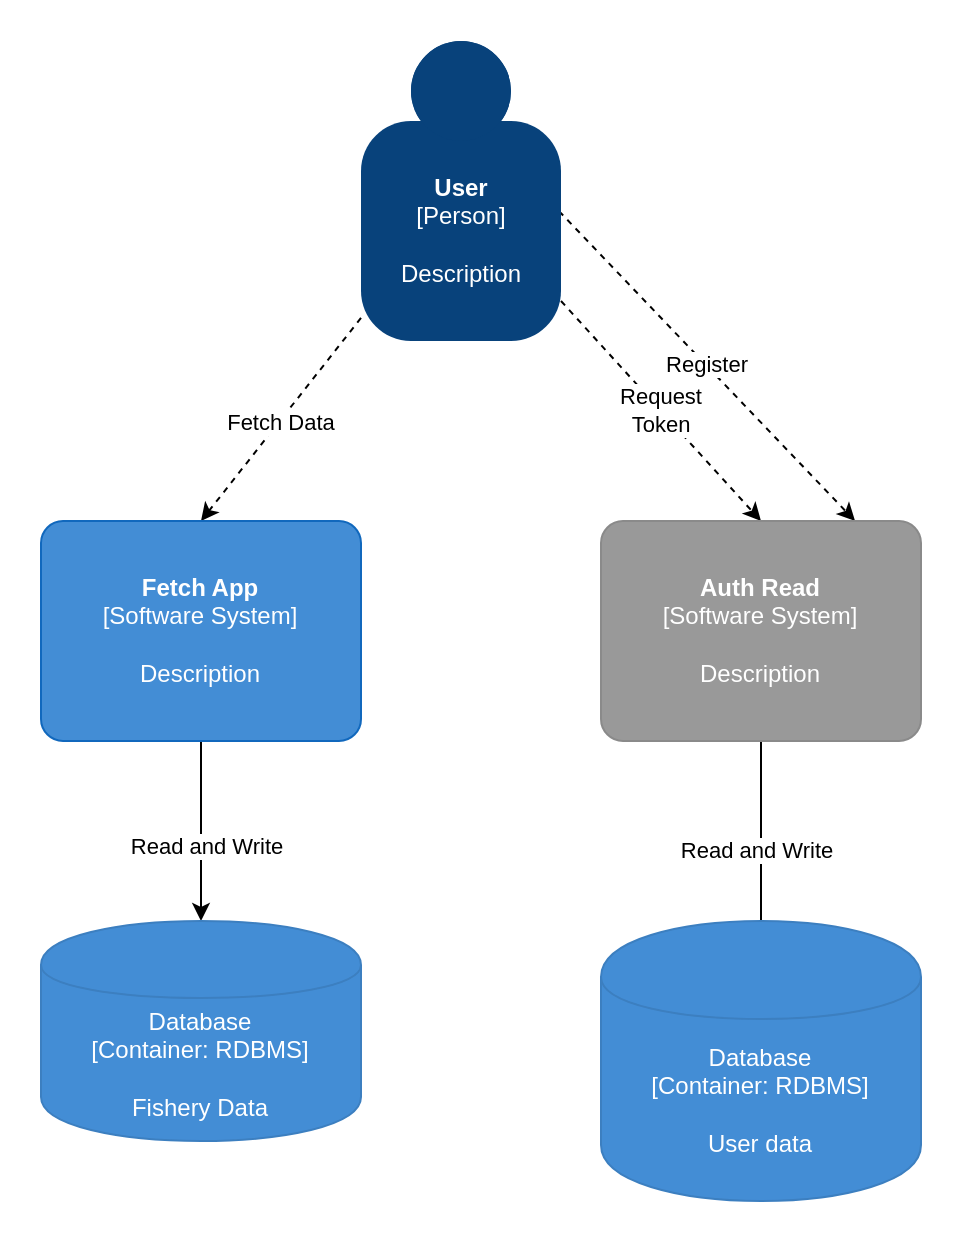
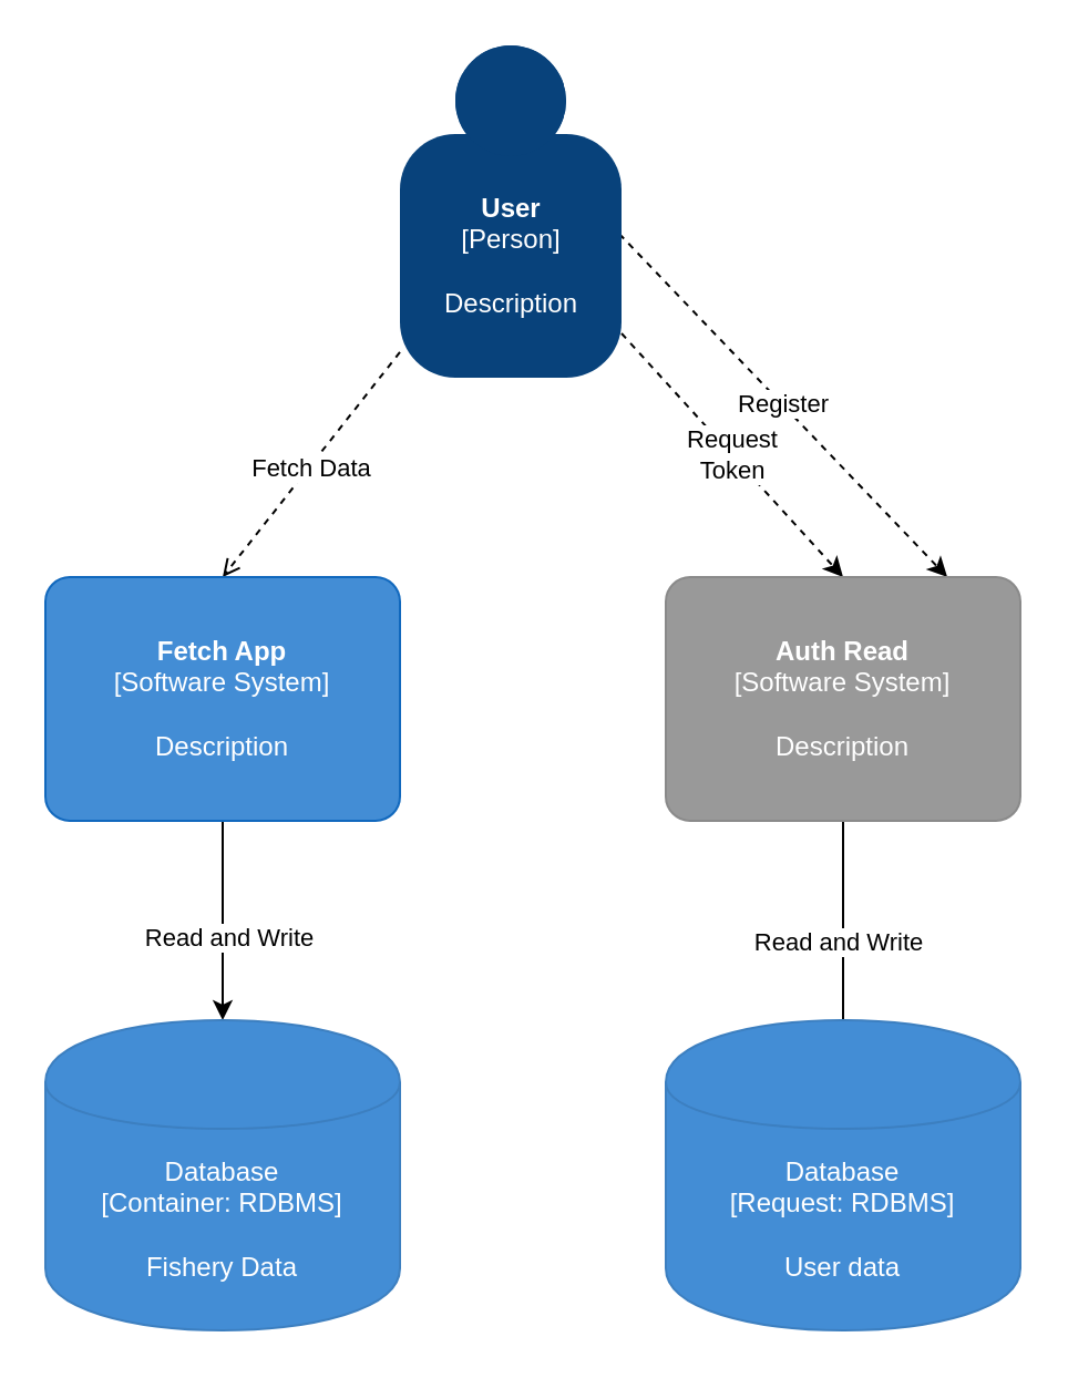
- <mxCell id="3" style="edgeStyle=none;rounded=0;orthogonalLoop=1;jettySize=auto;html=1;entryX=0.5;entryY=0;entryDx=0;entryDy=0;entryPerimeter=0;dashed=1;strokeColor=#000000;strokeWidth=1;" edge="1" parent="1" source="6" target="9"><mxGeometry relative="1" as="geometry" /></mxCell>
+ <mxCell id="3" style="edgeStyle=none;rounded=0;orthogonalLoop=1;jettySize=auto;html=1;entryX=0.5;entryY=0;entryDx=0;entryDy=0;entryPerimeter=0;dashed=1;strokeColor=#000000;strokeWidth=1;endArrow=open;" edge="1" parent="1" source="6" target="9"><mxGeometry relative="1" as="geometry" /></mxCell>
- <mxCell id="10" value="Database&lt;div&gt;[Container:&amp;nbsp;RDBMS]&lt;/div&gt;&lt;br&gt;&lt;div&gt;Fishery Data&lt;/div&gt;" style="shape=cylinder;whiteSpace=wrap;html=1;boundedLbl=1;rounded=0;labelBackgroundColor=none;fillColor=#438DD5;fontSize=12;fontColor=#ffffff;align=center;strokeColor=#3C7FC0;metaEdit=1;points=[[0.5,0,0],[1,0.25,0],[1,0.5,0],[1,0.75,0],[0.5,1,0],[0,0.75,0],[0,0.5,0],[0,0.25,0]];metaData={&quot;c4Type&quot;:{&quot;editable&quot;:false}};" vertex="1" parent="1"><mxGeometry x="20" y="460" width="160" height="110" as="geometry" /></mxCell>
+ <mxCell id="10" value="Database&lt;div&gt;[Container:&amp;nbsp;RDBMS]&lt;/div&gt;&lt;br&gt;&lt;div&gt;Fishery Data&lt;/div&gt;" style="shape=cylinder;whiteSpace=wrap;html=1;boundedLbl=1;rounded=0;labelBackgroundColor=none;fillColor=#438DD5;fontSize=12;fontColor=#ffffff;align=center;strokeColor=#3C7FC0;metaEdit=1;points=[[0.5,0,0],[1,0.25,0],[1,0.5,0],[1,0.75,0],[0.5,1,0],[0,0.75,0],[0,0.5,0],[0,0.25,0]];metaData={&quot;c4Type&quot;:{&quot;editable&quot;:false}};" vertex="1" parent="1"><mxGeometry x="20" y="460" width="160" height="140" as="geometry" /></mxCell>
- <mxCell id="14" value="Database&lt;div&gt;[Container:&amp;nbsp;RDBMS]&lt;/div&gt;&lt;br&gt;&lt;div&gt;User data&lt;/div&gt;" style="shape=cylinder;whiteSpace=wrap;html=1;boundedLbl=1;rounded=0;labelBackgroundColor=none;fillColor=#438DD5;fontSize=12;fontColor=#ffffff;align=center;strokeColor=#3C7FC0;metaEdit=1;points=[[0.5,0,0],[1,0.25,0],[1,0.5,0],[1,0.75,0],[0.5,1,0],[0,0.75,0],[0,0.5,0],[0,0.25,0]];metaData={&quot;c4Type&quot;:{&quot;editable&quot;:false}};" vertex="1" parent="1"><mxGeometry x="300" y="460" width="160" height="140" as="geometry" /></mxCell>
+ <mxCell id="14" value="Database&lt;div&gt;[Request:&amp;nbsp;RDBMS]&lt;/div&gt;&lt;br&gt;&lt;div&gt;User data&lt;/div&gt;" style="shape=cylinder;whiteSpace=wrap;html=1;boundedLbl=1;rounded=0;labelBackgroundColor=none;fillColor=#438DD5;fontSize=12;fontColor=#ffffff;align=center;strokeColor=#3C7FC0;metaEdit=1;points=[[0.5,0,0],[1,0.25,0],[1,0.5,0],[1,0.75,0],[0.5,1,0],[0,0.75,0],[0,0.5,0],[0,0.25,0]];metaData={&quot;c4Type&quot;:{&quot;editable&quot;:false}};" vertex="1" parent="1"><mxGeometry x="300" y="460" width="160" height="140" as="geometry" /></mxCell>
